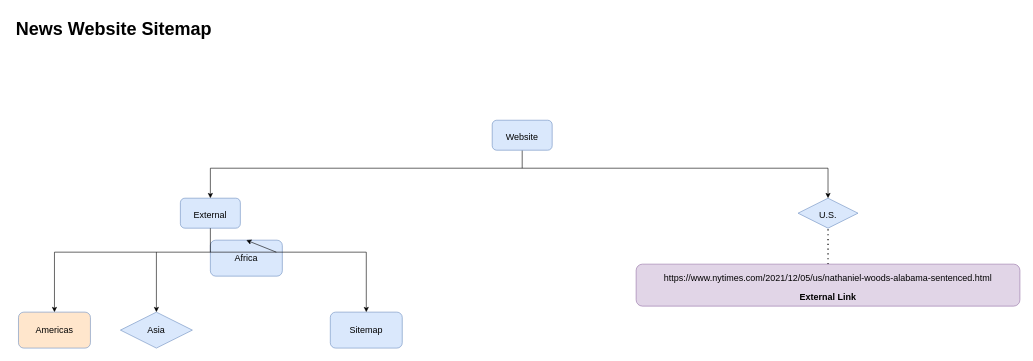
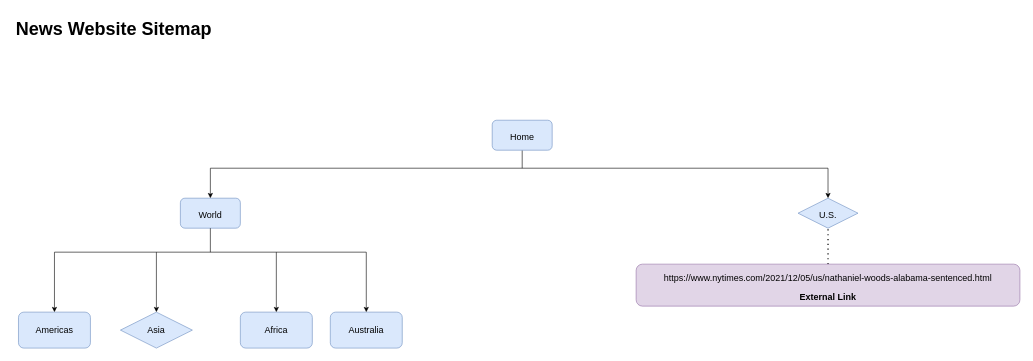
- <mxCell id="13" value="&lt;span style=&quot;font-size: 15px&quot;&gt;Website&lt;/span&gt;" style="rounded=1;whiteSpace=wrap;html=1;fontSize=26;fillColor=#dae8fc;strokeColor=#6c8ebf;" vertex="1" parent="1"><mxGeometry x="820" y="200" width="100" height="50" as="geometry" /></mxCell>
+ <mxCell id="13" value="&lt;span style=&quot;font-size: 15px&quot;&gt;Home&lt;/span&gt;" style="rounded=1;whiteSpace=wrap;html=1;fontSize=26;fillColor=#dae8fc;strokeColor=#6c8ebf;" vertex="1" parent="1"><mxGeometry x="820" y="200" width="100" height="50" as="geometry" /></mxCell>
- <mxCell id="4" value="&lt;font style=&quot;font-size: 15px&quot;&gt;External&lt;/font&gt;" style="rounded=1;whiteSpace=wrap;html=1;fontSize=26;fillColor=#dae8fc;strokeColor=#6c8ebf;" vertex="1" parent="1"><mxGeometry x="300" y="330" width="100" height="50" as="geometry" /></mxCell>
+ <mxCell id="4" value="&lt;font style=&quot;font-size: 15px&quot;&gt;World&lt;/font&gt;" style="rounded=1;whiteSpace=wrap;html=1;fontSize=26;fillColor=#dae8fc;strokeColor=#6c8ebf;" vertex="1" parent="1"><mxGeometry x="300" y="330" width="100" height="50" as="geometry" /></mxCell>
- <mxCell id="8" value="Africa" style="rounded=1;whiteSpace=wrap;html=1;fontSize=15;fillColor=#dae8fc;strokeColor=#6c8ebf;" vertex="1" parent="1"><mxGeometry x="350" y="400" width="120" height="60" as="geometry" /></mxCell>
+ <mxCell id="8" value="Africa" style="rounded=1;whiteSpace=wrap;html=1;fontSize=15;fillColor=#dae8fc;strokeColor=#6c8ebf;" vertex="1" parent="1"><mxGeometry x="400" y="520" width="120" height="60" as="geometry" /></mxCell>
- <mxCell id="6" value="Americas" style="rounded=1;whiteSpace=wrap;html=1;fontSize=15;fillColor=#ffe6cc;strokeColor=#6c8ebf;" vertex="1" parent="1"><mxGeometry x="30" y="520" width="120" height="60" as="geometry" /></mxCell>
+ <mxCell id="6" value="Americas" style="rounded=1;whiteSpace=wrap;html=1;fontSize=15;fillColor=#dae8fc;strokeColor=#6c8ebf;" vertex="1" parent="1"><mxGeometry x="30" y="520" width="120" height="60" as="geometry" /></mxCell>
- <mxCell id="16" value="Sitemap" style="rounded=1;whiteSpace=wrap;html=1;fontSize=15;fillColor=#dae8fc;strokeColor=#6c8ebf;" vertex="1" parent="1"><mxGeometry x="550" y="520" width="120" height="60" as="geometry" /></mxCell>
+ <mxCell id="16" value="Australia" style="rounded=1;whiteSpace=wrap;html=1;fontSize=15;fillColor=#dae8fc;strokeColor=#6c8ebf;" vertex="1" parent="1"><mxGeometry x="550" y="520" width="120" height="60" as="geometry" /></mxCell>
